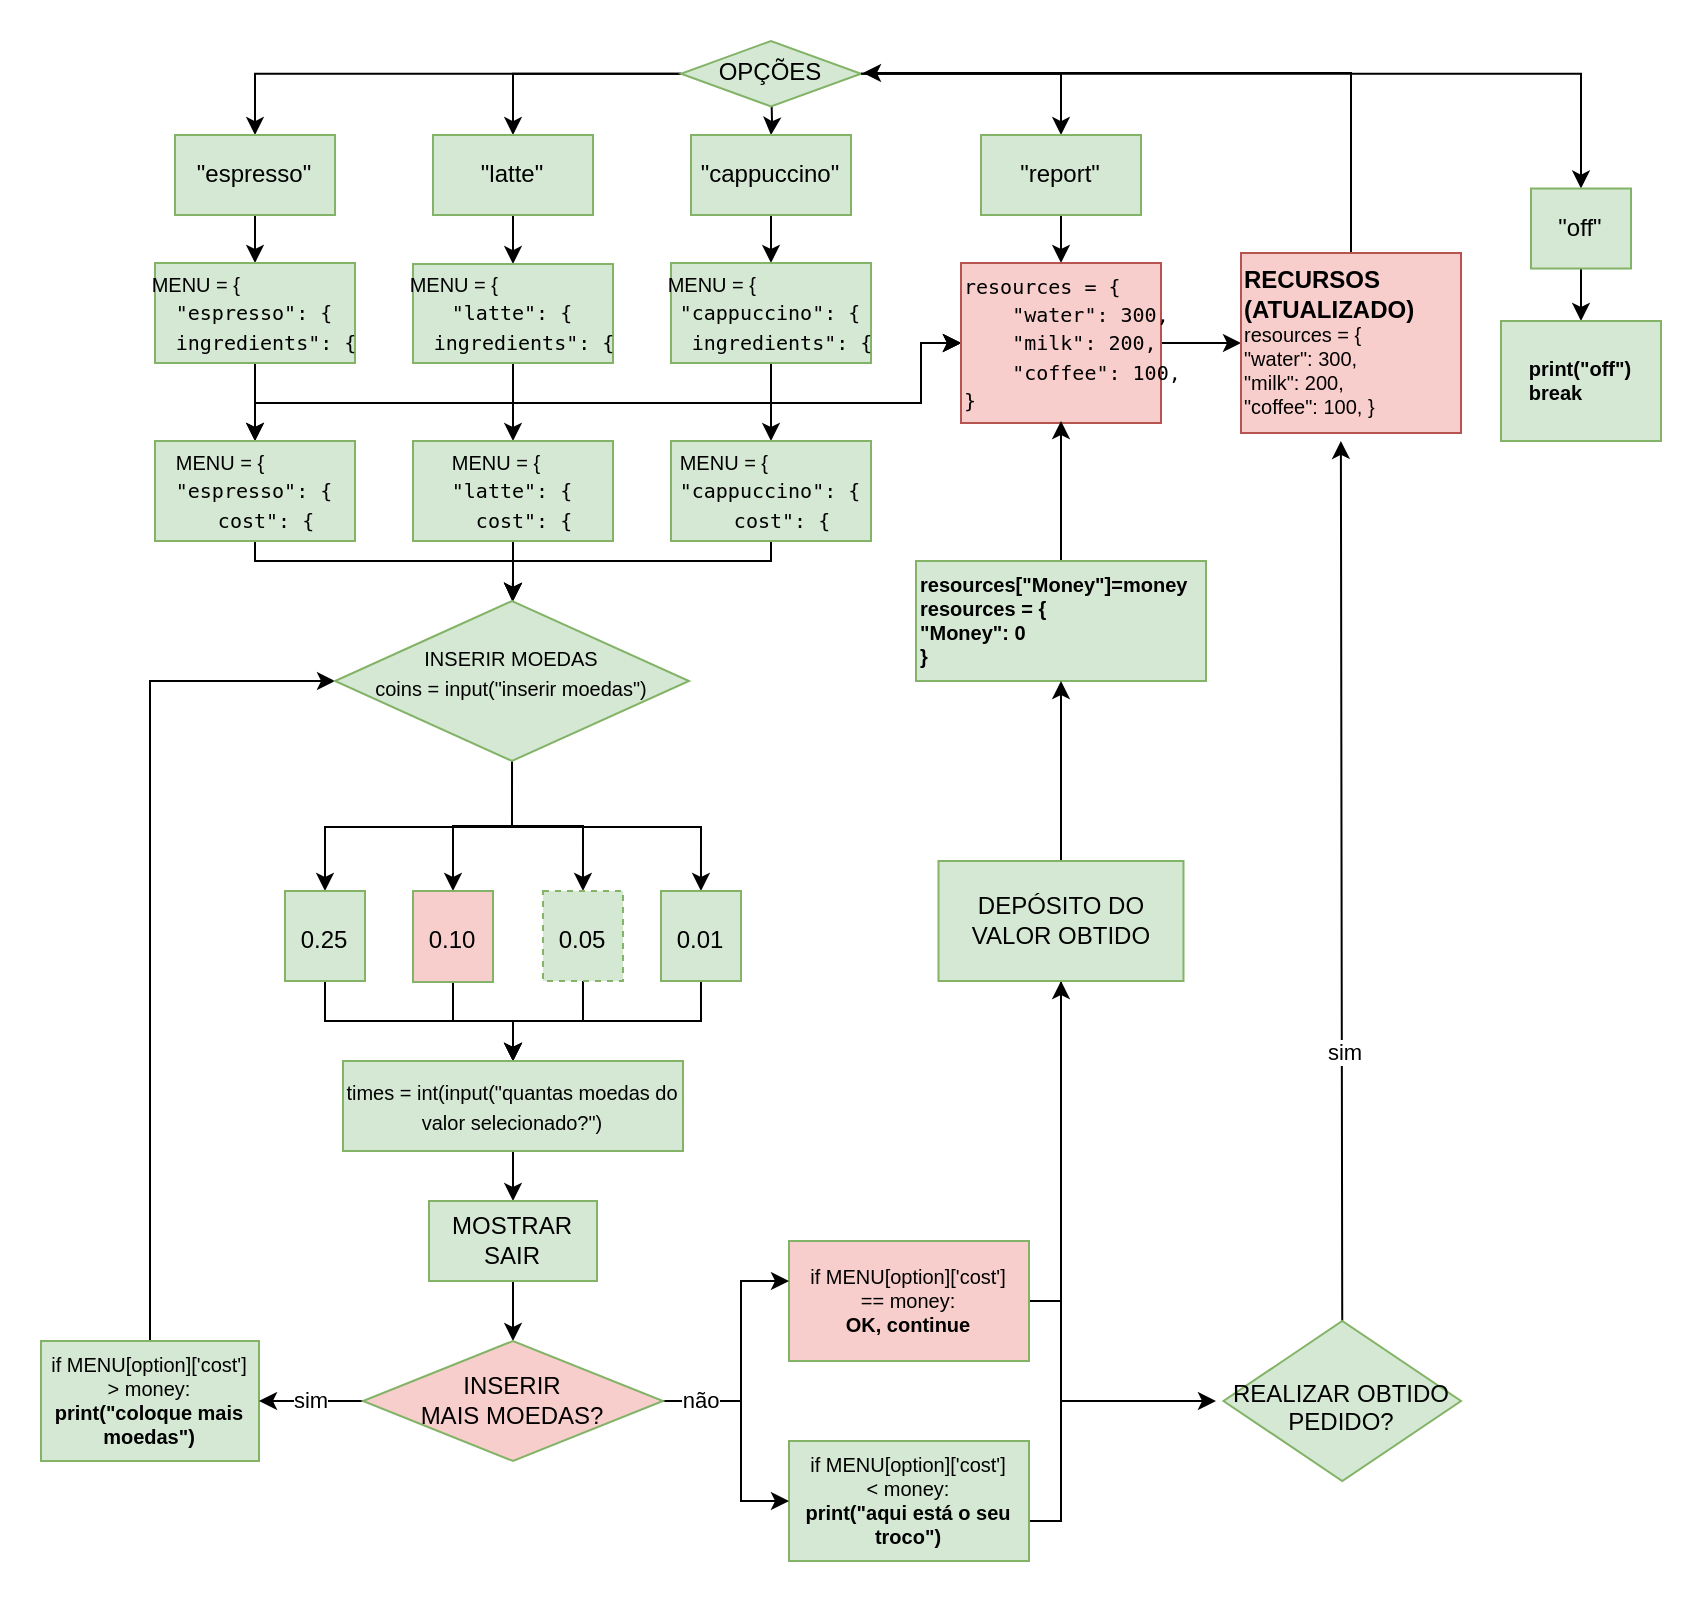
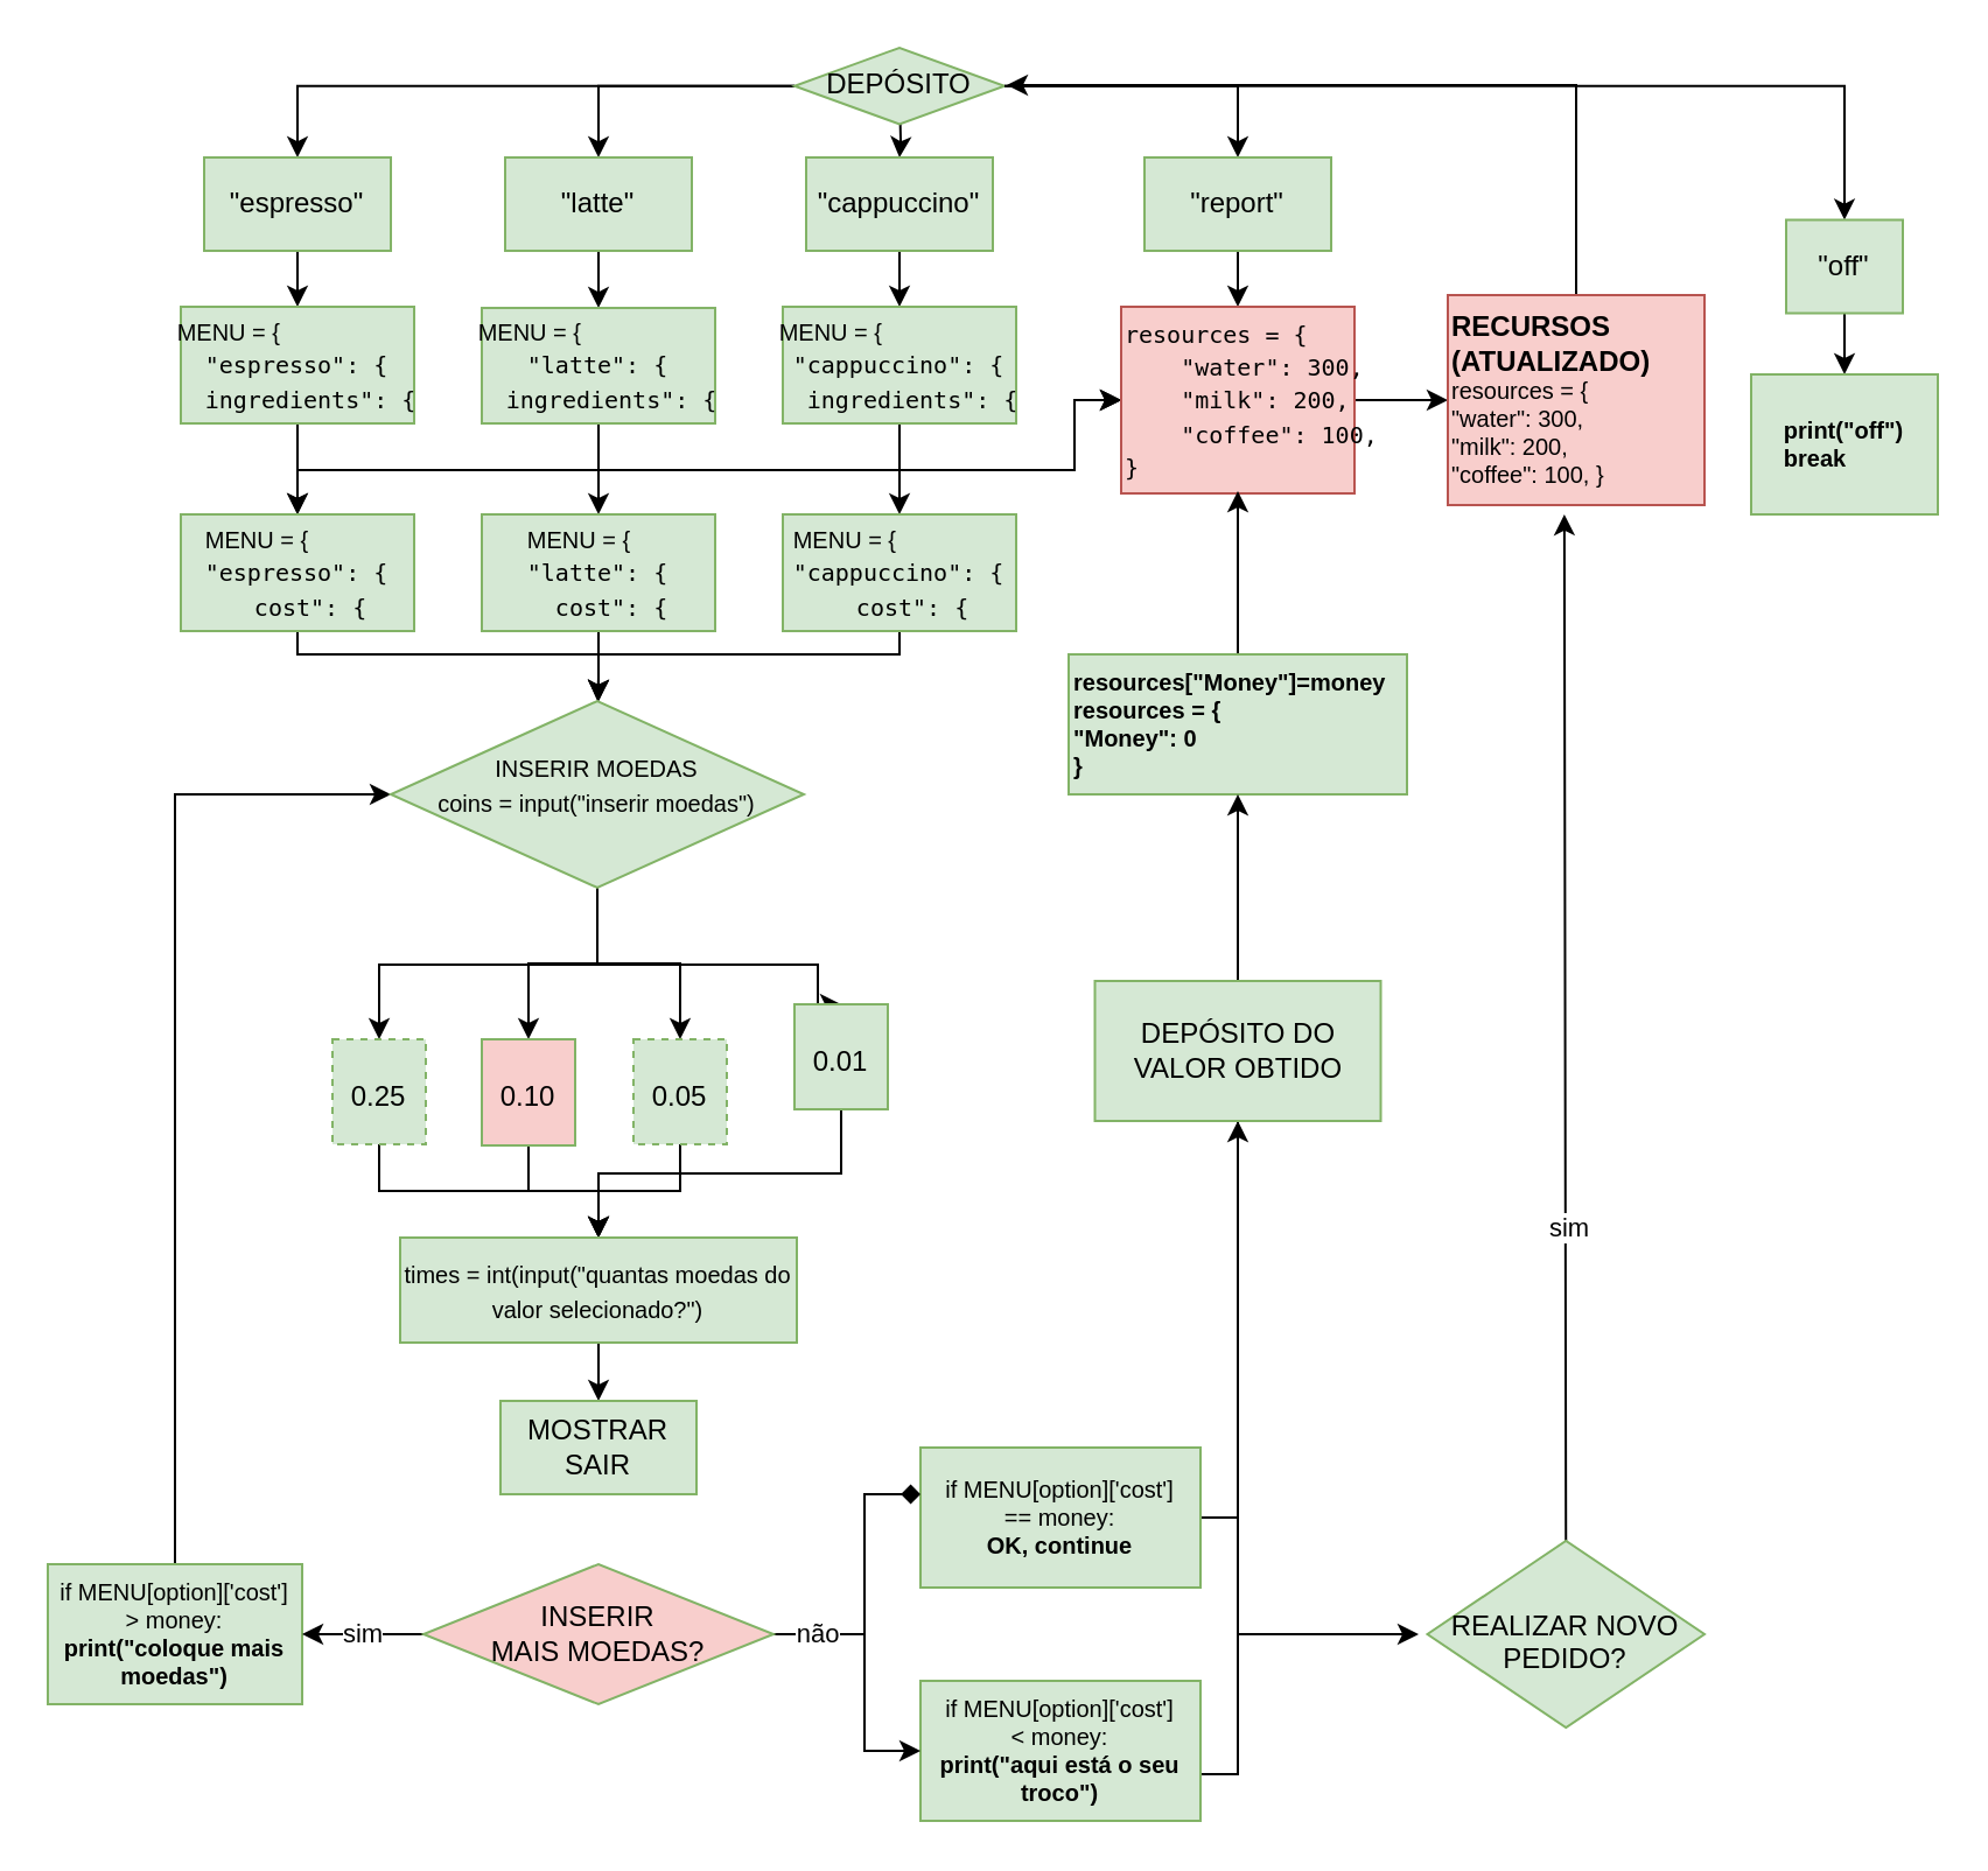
- <mxCell id="6" value="OPÇÕES" style="rhombus;whiteSpace=wrap;html=1;rounded=1;strokeColor=#82b366;fillColor=#d5e8d4;arcSize=0;" parent="1" vertex="1"><mxGeometry x="340" y="20" width="90" height="32.73" as="geometry" /></mxCell>
+ <mxCell id="6" value="DEPÓSITO" style="rhombus;whiteSpace=wrap;html=1;rounded=1;strokeColor=#82b366;fillColor=#d5e8d4;arcSize=0;" parent="1" vertex="1"><mxGeometry x="340" y="20" width="90" height="32.73" as="geometry" /></mxCell>
- <mxCell id="68" value="&lt;h6&gt;&lt;font style=&quot;font-size: 12px ; font-weight: normal&quot;&gt;DEPÓSITO DO VALOR OBTIDO&lt;/font&gt;&lt;/h6&gt;" style="whiteSpace=wrap;html=1;rounded=1;strokeColor=#82b366;fillColor=#d5e8d4;arcSize=0;align=center;" parent="1" vertex="1"><mxGeometry x="468.75" y="430" width="122.5" height="60" as="geometry" /></mxCell>
+ <mxCell id="68" value="&lt;h6&gt;&lt;font style=&quot;font-size: 12px ; font-weight: normal&quot;&gt;DEPÓSITO DO VALOR OBTIDO&lt;/font&gt;&lt;/h6&gt;" style="whiteSpace=wrap;html=1;rounded=1;strokeColor=#82b366;fillColor=#d5e8d4;arcSize=0;align=center;" parent="1" vertex="1"><mxGeometry x="468.75" y="420" width="122.5" height="60" as="geometry" /></mxCell>
- <mxCell id="53" value="0.25" style="whiteSpace=wrap;html=1;rounded=1;verticalAlign=top;strokeColor=#82b366;fillColor=#d5e8d4;spacingTop=11;arcSize=0;" parent="1" vertex="1"><mxGeometry x="141.99" y="445" width="40" height="45" as="geometry" /></mxCell>
+ <mxCell id="53" value="0.25" style="whiteSpace=wrap;html=1;rounded=1;verticalAlign=top;strokeColor=#82b366;fillColor=#d5e8d4;spacingTop=11;arcSize=0;dashed=1;" parent="1" vertex="1"><mxGeometry x="141.99" y="445" width="40" height="45" as="geometry" /></mxCell>
- <mxCell id="59" value="0.01" style="whiteSpace=wrap;html=1;rounded=1;verticalAlign=top;strokeColor=#82b366;fillColor=#d5e8d4;spacingTop=11;arcSize=0;" parent="1" vertex="1"><mxGeometry x="329.99" y="445" width="40" height="45" as="geometry" /></mxCell>
+ <mxCell id="59" value="0.01" style="whiteSpace=wrap;html=1;rounded=1;verticalAlign=top;strokeColor=#82b366;fillColor=#d5e8d4;spacingTop=11;arcSize=0;" parent="1" vertex="1"><mxGeometry x="339.99" y="430" width="40" height="45" as="geometry" /></mxCell>
- <mxCell id="65" value="" style="edgeStyle=orthogonalEdgeStyle;rounded=0;orthogonalLoop=1;jettySize=auto;html=1;" parent="1" source="67" target="46" edge="1"><mxGeometry relative="1" as="geometry"><Array as="points"><mxPoint x="370" y="700" /><mxPoint x="370" y="640" /></Array></mxGeometry></mxCell>
+ <mxCell id="65" value="" style="edgeStyle=orthogonalEdgeStyle;rounded=0;orthogonalLoop=1;jettySize=auto;html=1;endArrow=diamond;" parent="1" source="67" target="46" edge="1"><mxGeometry relative="1" as="geometry"><Array as="points"><mxPoint x="370" y="700" /><mxPoint x="370" y="640" /></Array></mxGeometry></mxCell>
- <mxCell id="46" value="&lt;h5&gt;&lt;span style=&quot;font-weight: normal&quot;&gt;&lt;font style=&quot;font-size: 10px&quot;&gt;if MENU&lt;/font&gt;&lt;/span&gt;&lt;span style=&quot;font-weight: normal&quot;&gt;&lt;font style=&quot;font-size: 10px&quot;&gt;[option]['cost']&lt;br&gt;&lt;/font&gt;&lt;/span&gt;&lt;span style=&quot;font-weight: normal&quot;&gt;&lt;font style=&quot;font-size: 10px&quot;&gt;== money:&lt;br&gt;&lt;/font&gt;&lt;/span&gt;&lt;font style=&quot;font-size: 10px&quot;&gt;OK, continue&lt;/font&gt;&lt;/h5&gt;" style="whiteSpace=wrap;html=1;rounded=1;strokeColor=#82b366;fillColor=#f8cecc;arcSize=0;spacing=0;" parent="1" vertex="1"><mxGeometry x="394" y="620" width="120" height="60" as="geometry" /></mxCell>
+ <mxCell id="46" value="&lt;h5&gt;&lt;span style=&quot;font-weight: normal&quot;&gt;&lt;font style=&quot;font-size: 10px&quot;&gt;if MENU&lt;/font&gt;&lt;/span&gt;&lt;span style=&quot;font-weight: normal&quot;&gt;&lt;font style=&quot;font-size: 10px&quot;&gt;[option]['cost']&lt;br&gt;&lt;/font&gt;&lt;/span&gt;&lt;span style=&quot;font-weight: normal&quot;&gt;&lt;font style=&quot;font-size: 10px&quot;&gt;== money:&lt;br&gt;&lt;/font&gt;&lt;/span&gt;&lt;font style=&quot;font-size: 10px&quot;&gt;OK, continue&lt;/font&gt;&lt;/h5&gt;" style="whiteSpace=wrap;html=1;rounded=1;strokeColor=#82b366;fillColor=#d5e8d4;arcSize=0;spacing=0;" parent="1" vertex="1"><mxGeometry x="394" y="620" width="120" height="60" as="geometry" /></mxCell>
- <mxCell id="62" value="" style="edgeStyle=orthogonalEdgeStyle;rounded=0;orthogonalLoop=1;jettySize=auto;html=1;" parent="1" source="63" target="67" edge="1"><mxGeometry relative="1" as="geometry" /></mxCell>
- <mxCell id="71" value="&lt;font&gt;REALIZAR OBTIDO PEDIDO?&lt;br&gt;&lt;/font&gt;" style="rhombus;whiteSpace=wrap;html=1;rounded=1;strokeColor=#82b366;fillColor=#d5e8d4;arcSize=0;labelPosition=center;verticalLabelPosition=middle;align=center;verticalAlign=top;spacingTop=25;spacing=0;" parent="1" vertex="1"><mxGeometry x="611.25" y="660" width="118.75" height="80" as="geometry" /></mxCell>
+ <mxCell id="71" value="&lt;font&gt;REALIZAR NOVO PEDIDO?&lt;br&gt;&lt;/font&gt;" style="rhombus;whiteSpace=wrap;html=1;rounded=1;strokeColor=#82b366;fillColor=#d5e8d4;arcSize=0;labelPosition=center;verticalLabelPosition=middle;align=center;verticalAlign=top;spacingTop=25;spacing=0;" parent="1" vertex="1"><mxGeometry x="611.25" y="660" width="118.75" height="80" as="geometry" /></mxCell>
